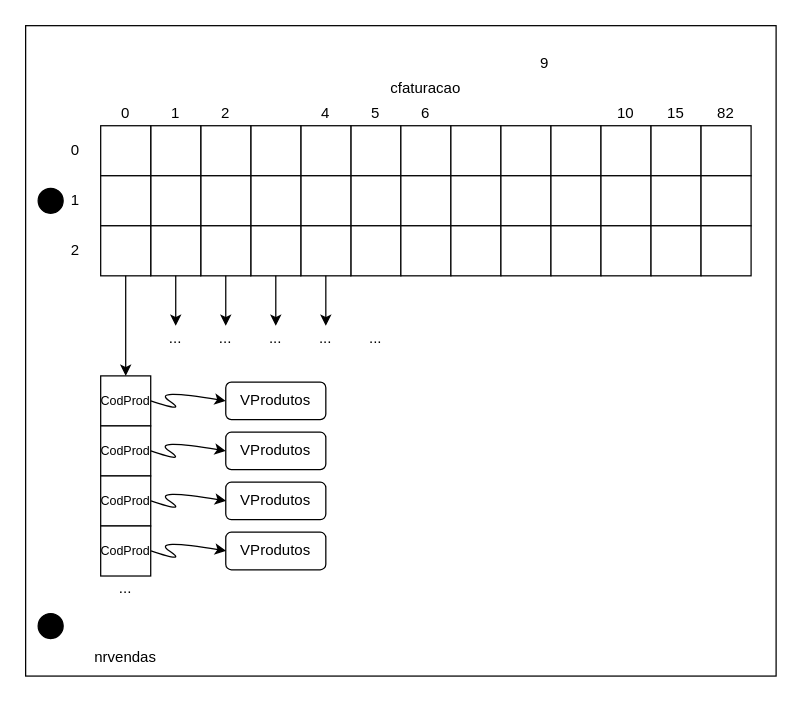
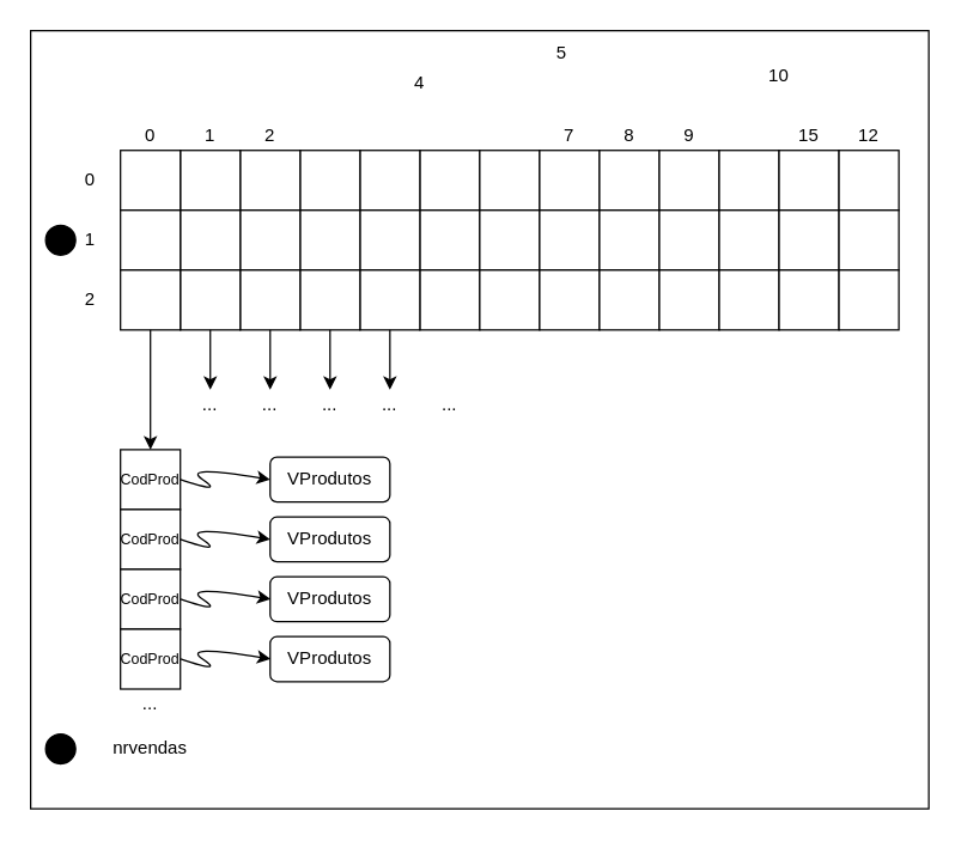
- <mxCell id="26" value="9" style="text;html=1;strokeColor=none;fillColor=none;align=center;verticalAlign=middle;whiteSpace=wrap;rounded=0;" vertex="1" parent="1"><mxGeometry x="415" y="40" width="40" height="20" as="geometry" /></mxCell>
+ <mxCell id="26" value="9" style="text;html=1;strokeColor=none;fillColor=none;align=center;verticalAlign=middle;whiteSpace=wrap;rounded=0;" vertex="1" parent="1"><mxGeometry x="440" y="80" width="40" height="20" as="geometry" /></mxCell>
- <mxCell id="5" value="cfaturacao&lt;br&gt;" style="text;html=1;strokeColor=none;fillColor=none;align=center;verticalAlign=middle;whiteSpace=wrap;rounded=0;" parent="1" vertex="1"><mxGeometry x="320" y="60" width="40" height="20" as="geometry" /></mxCell>
- <mxCell id="21" value="4" style="text;html=1;strokeColor=none;fillColor=none;align=center;verticalAlign=middle;whiteSpace=wrap;rounded=0;" vertex="1" parent="1"><mxGeometry x="240" y="80" width="40" height="20" as="geometry" /></mxCell>
+ <mxCell id="21" value="4" style="text;html=1;strokeColor=none;fillColor=none;align=center;verticalAlign=middle;whiteSpace=wrap;rounded=0;" vertex="1" parent="1"><mxGeometry x="260" y="45" width="40" height="20" as="geometry" /></mxCell>
- <mxCell id="22" value="5" style="text;html=1;strokeColor=none;fillColor=none;align=center;verticalAlign=middle;whiteSpace=wrap;rounded=0;" vertex="1" parent="1"><mxGeometry x="280" y="80" width="40" height="20" as="geometry" /></mxCell>
+ <mxCell id="22" value="5" style="text;html=1;strokeColor=none;fillColor=none;align=center;verticalAlign=middle;whiteSpace=wrap;rounded=0;" vertex="1" parent="1"><mxGeometry x="355" y="25" width="40" height="20" as="geometry" /></mxCell>
- <mxCell id="23" value="6" style="text;html=1;strokeColor=none;fillColor=none;align=center;verticalAlign=middle;whiteSpace=wrap;rounded=0;" vertex="1" parent="1"><mxGeometry x="320" y="80" width="40" height="20" as="geometry" /></mxCell>
+ <mxCell id="24" value="7" style="text;html=1;strokeColor=none;fillColor=none;align=center;verticalAlign=middle;whiteSpace=wrap;rounded=0;" vertex="1" parent="1"><mxGeometry x="360" y="80" width="40" height="20" as="geometry" /></mxCell>
+ <mxCell id="25" value="8" style="text;html=1;strokeColor=none;fillColor=none;align=center;verticalAlign=middle;whiteSpace=wrap;rounded=0;" vertex="1" parent="1"><mxGeometry x="400" y="80" width="40" height="20" as="geometry" /></mxCell>
- <mxCell id="27" value="10" style="text;html=1;strokeColor=none;fillColor=none;align=center;verticalAlign=middle;whiteSpace=wrap;rounded=0;" vertex="1" parent="1"><mxGeometry x="480" y="80" width="40" height="20" as="geometry" /></mxCell>
+ <mxCell id="27" value="10" style="text;html=1;strokeColor=none;fillColor=none;align=center;verticalAlign=middle;whiteSpace=wrap;rounded=0;" vertex="1" parent="1"><mxGeometry x="500" y="40" width="40" height="20" as="geometry" /></mxCell>
- <mxCell id="29" value="82" style="text;html=1;strokeColor=none;fillColor=none;align=center;verticalAlign=middle;whiteSpace=wrap;rounded=0;" vertex="1" parent="1"><mxGeometry x="560" y="80" width="40" height="20" as="geometry" /></mxCell>
+ <mxCell id="29" value="12" style="text;html=1;strokeColor=none;fillColor=none;align=center;verticalAlign=middle;whiteSpace=wrap;rounded=0;" vertex="1" parent="1"><mxGeometry x="560" y="80" width="40" height="20" as="geometry" /></mxCell>
- <mxCell id="83" value="nrvendas&lt;br&gt;" style="text;html=1;strokeColor=none;fillColor=none;align=center;verticalAlign=middle;whiteSpace=wrap;rounded=0;" vertex="1" parent="1"><mxGeometry x="80" y="515" width="40" height="20" as="geometry" /></mxCell>
+ <mxCell id="83" value="nrvendas&lt;br&gt;" style="text;html=1;strokeColor=none;fillColor=none;align=center;verticalAlign=middle;whiteSpace=wrap;rounded=0;" vertex="1" parent="1"><mxGeometry x="80" y="490" width="40" height="20" as="geometry" /></mxCell>
